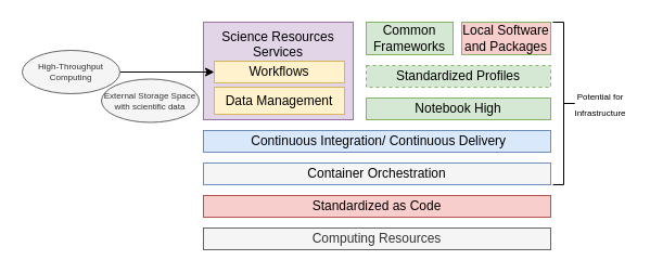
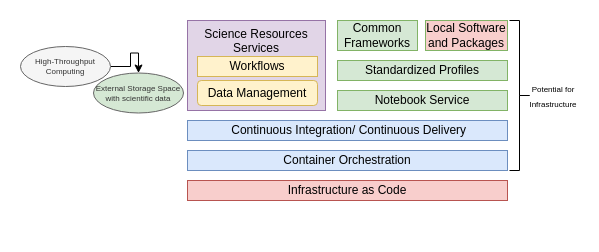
- <mxCell id="16" style="edgeStyle=orthogonalEdgeStyle;rounded=0;hachureGap=4;orthogonalLoop=1;jettySize=auto;html=1;exitX=1;exitY=0.5;exitDx=0;exitDy=0;entryX=0;entryY=0.5;entryDx=0;entryDy=0;fontFamily=Helvetica;fontSize=16;" edge="1" parent="1" source="17" target="15"><mxGeometry relative="1" as="geometry" /></mxCell>
+ <mxCell id="16" style="edgeStyle=orthogonalEdgeStyle;rounded=0;hachureGap=4;orthogonalLoop=1;jettySize=auto;html=1;exitX=1;exitY=0.5;exitDx=0;exitDy=0;fontFamily=Helvetica;fontSize=16;" edge="1" parent="1" source="17" target="10"><mxGeometry relative="1" as="geometry" /></mxCell>
- <mxCell id="11" value="Standardized Profiles" style="rounded=0;whiteSpace=wrap;html=1;fillColor=#d5e8d4;strokeColor=#82b366;fontFamily=Helvetica;dashed=1;" parent="1" vertex="1"><mxGeometry x="337" y="60" width="170" height="20" as="geometry" /></mxCell>
+ <mxCell id="11" value="Standardized Profiles" style="rounded=0;whiteSpace=wrap;html=1;fillColor=#d5e8d4;strokeColor=#82b366;fontFamily=Helvetica;" parent="1" vertex="1"><mxGeometry x="337" y="60" width="170" height="20" as="geometry" /></mxCell>
- <mxCell id="10" value="External Storage Space with scientific data" style="ellipse;whiteSpace=wrap;html=1;rounded=0;shadow=0;fontFamily=Helvetica;fontSize=8;fillColor=#f5f5f5;fontColor=#333333;strokeColor=#666666;" parent="1" vertex="1"><mxGeometry x="93" y="72.5" width="90" height="40" as="geometry" /></mxCell>
+ <mxCell id="10" value="External Storage Space with scientific data" style="ellipse;whiteSpace=wrap;html=1;rounded=0;shadow=0;fontFamily=Helvetica;fontSize=8;fillColor=#d5e8d4;fontColor=#333333;strokeColor=#666666;" parent="1" vertex="1"><mxGeometry x="93" y="72.5" width="90" height="40" as="geometry" /></mxCell>
- <mxCell id="14" value="Data Management" style="rounded=0;whiteSpace=wrap;html=1;fillColor=#fff2cc;strokeColor=#d6b656;fontFamily=Helvetica;" vertex="1" parent="1"><mxGeometry x="197" y="80" width="120" height="25" as="geometry" /></mxCell>
+ <mxCell id="14" value="Data Management" style="whiteSpace=wrap;html=1;fillColor=#fff2cc;strokeColor=#d6b656;fontFamily=Helvetica;rounded=1;" vertex="1" parent="1"><mxGeometry x="197" y="80" width="120" height="25" as="geometry" /></mxCell>
- <mxCell id="8" value="Notebook High" style="rounded=0;whiteSpace=wrap;html=1;fillColor=#d5e8d4;strokeColor=#82b366;fontFamily=Helvetica;" parent="1" vertex="1"><mxGeometry x="337" y="90" width="170" height="20" as="geometry" /></mxCell>
+ <mxCell id="8" value="Notebook Service" style="rounded=0;whiteSpace=wrap;html=1;fillColor=#d5e8d4;strokeColor=#82b366;fontFamily=Helvetica;" parent="1" vertex="1"><mxGeometry x="337" y="90" width="170" height="20" as="geometry" /></mxCell>
- <mxCell id="4" value="Container Orchestration" style="rounded=0;whiteSpace=wrap;html=1;fillColor=#f5f5f5;strokeColor=#6c8ebf;fontFamily=Helvetica;" parent="1" vertex="1"><mxGeometry x="187" y="150" width="320" height="20" as="geometry" /></mxCell>
+ <mxCell id="4" value="Container Orchestration" style="rounded=0;whiteSpace=wrap;html=1;fillColor=#dae8fc;strokeColor=#6c8ebf;fontFamily=Helvetica;" parent="1" vertex="1"><mxGeometry x="187" y="150" width="320" height="20" as="geometry" /></mxCell>
- <mxCell id="2" value="Standardized as Code" style="rounded=0;whiteSpace=wrap;html=1;fillColor=#f8cecc;strokeColor=#b85450;fontFamily=Helvetica;" parent="1" vertex="1"><mxGeometry x="187" y="180" width="320" height="20" as="geometry" /></mxCell>
+ <mxCell id="2" value="Infrastructure as Code" style="rounded=0;whiteSpace=wrap;html=1;fillColor=#f8cecc;strokeColor=#b85450;fontFamily=Helvetica;" parent="1" vertex="1"><mxGeometry x="187" y="180" width="320" height="20" as="geometry" /></mxCell>
- <mxCell id="3" value="Computing Resources" style="rounded=0;whiteSpace=wrap;html=1;fillColor=#f5f5f5;fontColor=#333333;strokeColor=#666666;fontFamily=Helvetica;" parent="1" vertex="1"><mxGeometry x="187" y="210" width="320" height="20" as="geometry" /></mxCell>
